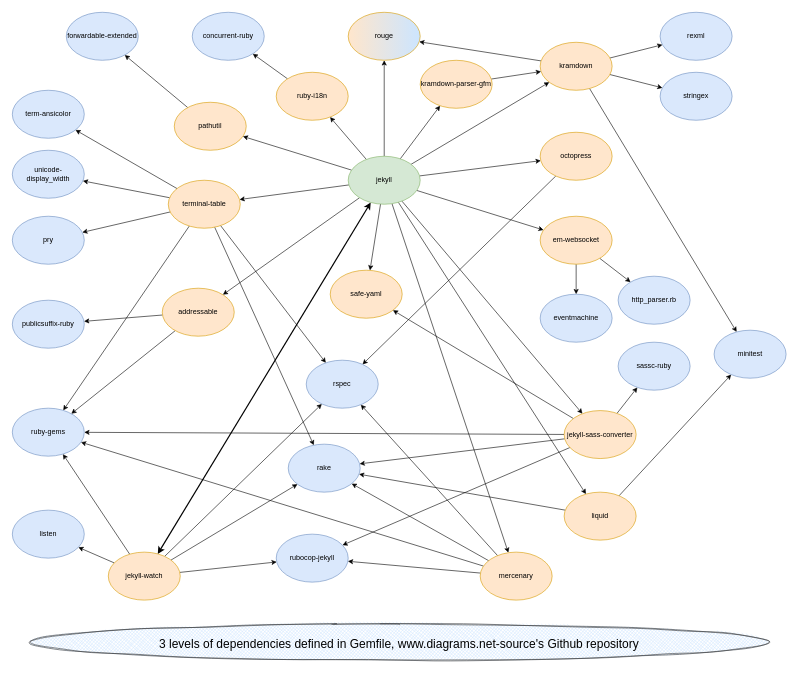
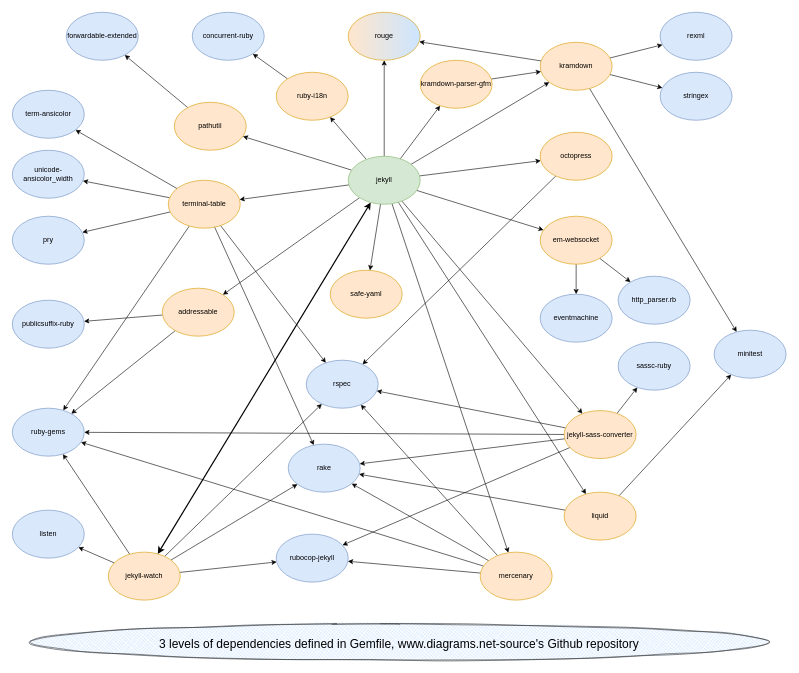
- <mxCell id="81" value="unicode-display_width" style="ellipse;whiteSpace=wrap;html=1;fillColor=#dae8fc;strokeColor=#6c8ebf;" parent="1" vertex="1"><mxGeometry x="20" y="250" width="120" height="80" as="geometry" /></mxCell>
+ <mxCell id="81" value="unicode-ansicolor_width" style="ellipse;whiteSpace=wrap;html=1;fillColor=#dae8fc;strokeColor=#6c8ebf;" parent="1" vertex="1"><mxGeometry x="20" y="250" width="120" height="80" as="geometry" /></mxCell>
- <mxCell id="29" style="orthogonalLoop=1;jettySize=auto;html=1;rounded=0;" parent="1" source="32" target="57" edge="1"><mxGeometry relative="1" as="geometry" /></mxCell>
+ <mxCell id="29" style="orthogonalLoop=1;jettySize=auto;html=1;rounded=0;" parent="1" source="32" target="67" edge="1"><mxGeometry relative="1" as="geometry" /></mxCell>
